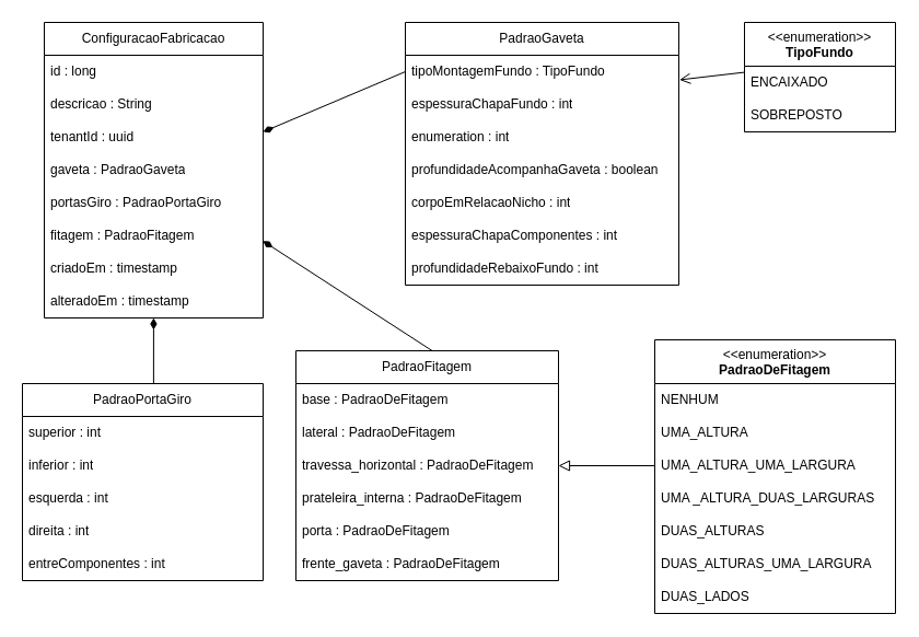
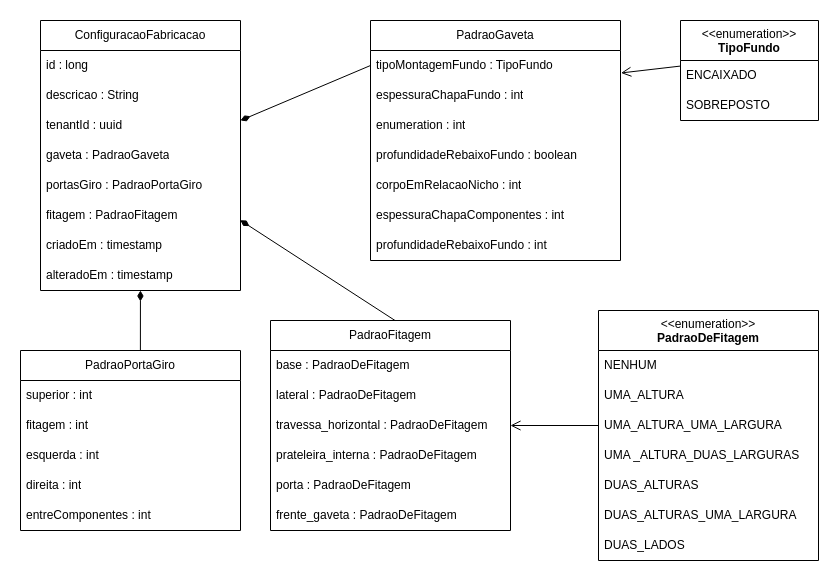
- <mxCell id="15" value="profundidadeAcompanhaGaveta : boolean" style="text;strokeColor=none;fillColor=none;align=left;verticalAlign=middle;spacingLeft=4;spacingRight=4;overflow=hidden;points=[[0,0.5],[1,0.5]];portConstraint=eastwest;rotatable=0;whiteSpace=wrap;html=1;" vertex="1" parent="11"><mxGeometry y="120" width="250" height="30" as="geometry" /></mxCell>
+ <mxCell id="15" value="profundidadeRebaixoFundo : boolean" style="text;strokeColor=none;fillColor=none;align=left;verticalAlign=middle;spacingLeft=4;spacingRight=4;overflow=hidden;points=[[0,0.5],[1,0.5]];portConstraint=eastwest;rotatable=0;whiteSpace=wrap;html=1;" vertex="1" parent="11"><mxGeometry y="120" width="250" height="30" as="geometry" /></mxCell>
- <mxCell id="22" value="inferior : int" style="text;strokeColor=none;fillColor=none;align=left;verticalAlign=middle;spacingLeft=4;spacingRight=4;overflow=hidden;points=[[0,0.5],[1,0.5]];portConstraint=eastwest;rotatable=0;whiteSpace=wrap;html=1;" vertex="1" parent="20"><mxGeometry y="60" width="220" height="30" as="geometry" /></mxCell>
+ <mxCell id="22" value="fitagem : int" style="text;strokeColor=none;fillColor=none;align=left;verticalAlign=middle;spacingLeft=4;spacingRight=4;overflow=hidden;points=[[0,0.5],[1,0.5]];portConstraint=eastwest;rotatable=0;whiteSpace=wrap;html=1;" vertex="1" parent="20"><mxGeometry y="60" width="220" height="30" as="geometry" /></mxCell>
- <mxCell id="43" value="" style="endArrow=block;startArrow=none;endFill=0;startFill=0;endSize=8;html=1;verticalAlign=bottom;labelBackgroundColor=none;strokeWidth=1;rounded=0;exitX=0;exitY=0.5;exitDx=0;exitDy=0;entryX=1;entryY=0.5;entryDx=0;entryDy=0;" edge="1" parent="1" source="38" target="30"><mxGeometry width="160" relative="1" as="geometry"><mxPoint x="280" y="650" as="sourcePoint" /><mxPoint x="440" y="650" as="targetPoint" /></mxGeometry></mxCell>
+ <mxCell id="43" value="" style="endArrow=open;startArrow=none;endFill=0;startFill=0;endSize=8;html=1;verticalAlign=bottom;labelBackgroundColor=none;strokeWidth=1;rounded=0;exitX=0;exitY=0.5;exitDx=0;exitDy=0;entryX=1;entryY=0.5;entryDx=0;entryDy=0;" edge="1" parent="1" source="38" target="30"><mxGeometry width="160" relative="1" as="geometry"><mxPoint x="280" y="650" as="sourcePoint" /><mxPoint x="440" y="650" as="targetPoint" /></mxGeometry></mxCell>
